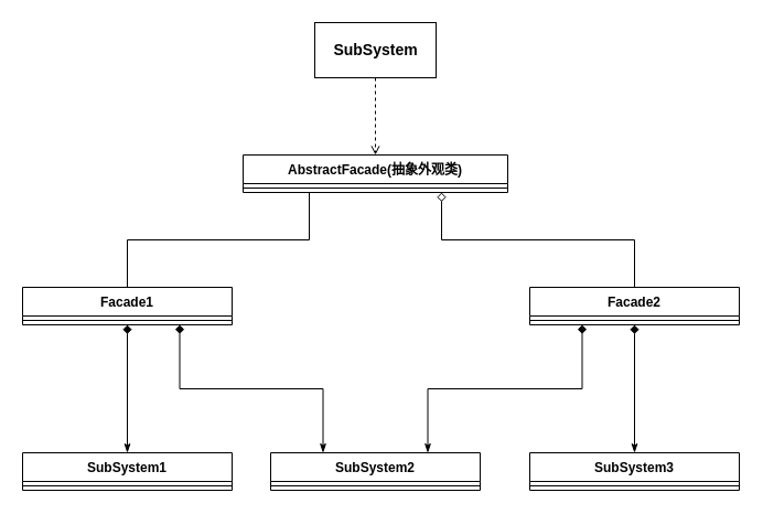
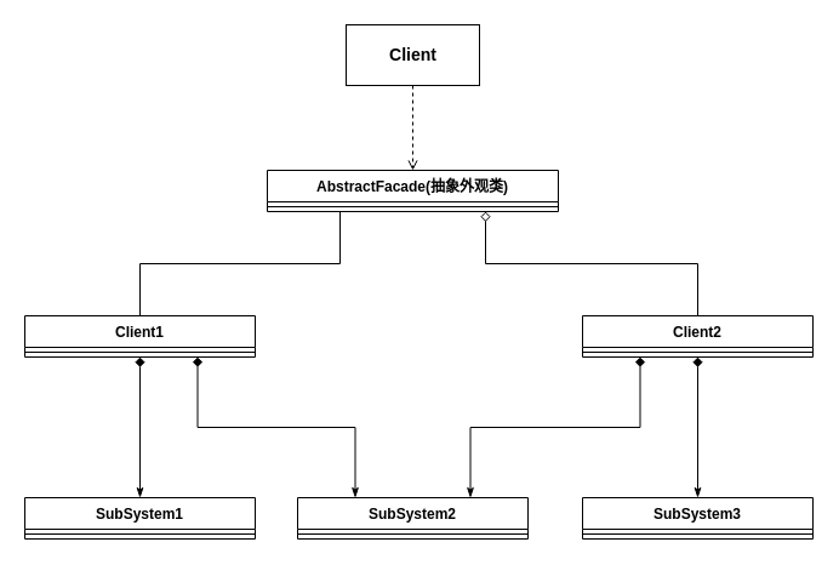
- <mxCell id="21" value="&lt;b&gt;&lt;font style=&quot;font-size: 14px&quot;&gt;SubSystem&lt;/font&gt;&lt;/b&gt;" style="html=1;" vertex="1" parent="1"><mxGeometry x="285" y="20" width="110" height="50" as="geometry" /></mxCell>
+ <mxCell id="21" value="&lt;b&gt;&lt;font style=&quot;font-size: 14px&quot;&gt;Client&lt;/font&gt;&lt;/b&gt;" style="html=1;" vertex="1" parent="1"><mxGeometry x="285" y="20" width="110" height="50" as="geometry" /></mxCell>
- <mxCell id="7" value="Facade1" style="swimlane;fontStyle=1;align=center;verticalAlign=top;childLayout=stackLayout;horizontal=1;startSize=26;horizontalStack=0;resizeParent=1;resizeParentMax=0;resizeLast=0;collapsible=1;marginBottom=0;" vertex="1" parent="1"><mxGeometry x="20" y="260" width="190" height="34" as="geometry" /></mxCell>
+ <mxCell id="7" value="Client1" style="swimlane;fontStyle=1;align=center;verticalAlign=top;childLayout=stackLayout;horizontal=1;startSize=26;horizontalStack=0;resizeParent=1;resizeParentMax=0;resizeLast=0;collapsible=1;marginBottom=0;" vertex="1" parent="1"><mxGeometry x="20" y="260" width="190" height="34" as="geometry" /></mxCell>
- <mxCell id="12" value="Facade2" style="swimlane;fontStyle=1;align=center;verticalAlign=top;childLayout=stackLayout;horizontal=1;startSize=26;horizontalStack=0;resizeParent=1;resizeParentMax=0;resizeLast=0;collapsible=1;marginBottom=0;" vertex="1" parent="1"><mxGeometry x="480" y="260" width="190" height="34" as="geometry" /></mxCell>
+ <mxCell id="12" value="Client2" style="swimlane;fontStyle=1;align=center;verticalAlign=top;childLayout=stackLayout;horizontal=1;startSize=26;horizontalStack=0;resizeParent=1;resizeParentMax=0;resizeLast=0;collapsible=1;marginBottom=0;" vertex="1" parent="1"><mxGeometry x="480" y="260" width="190" height="34" as="geometry" /></mxCell>
